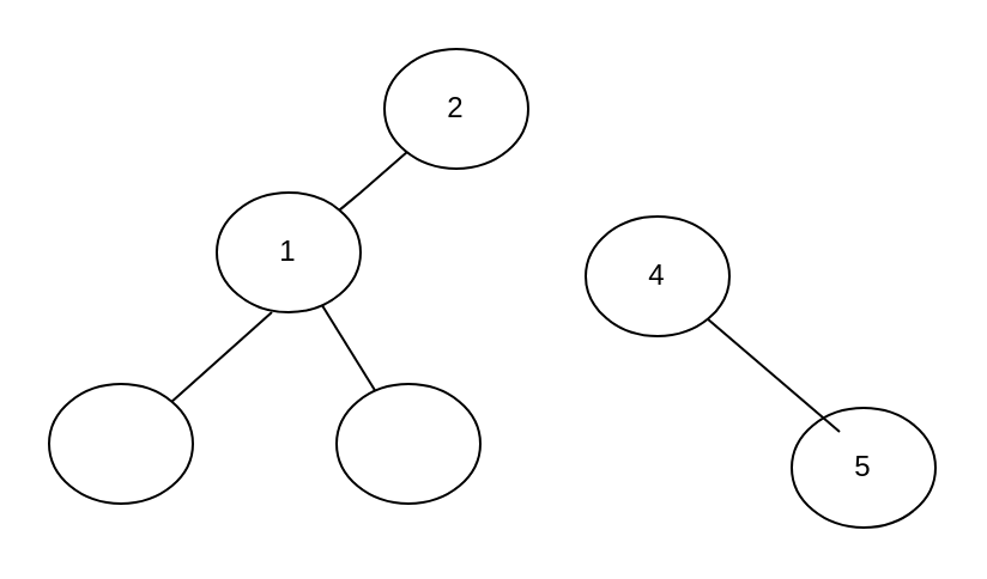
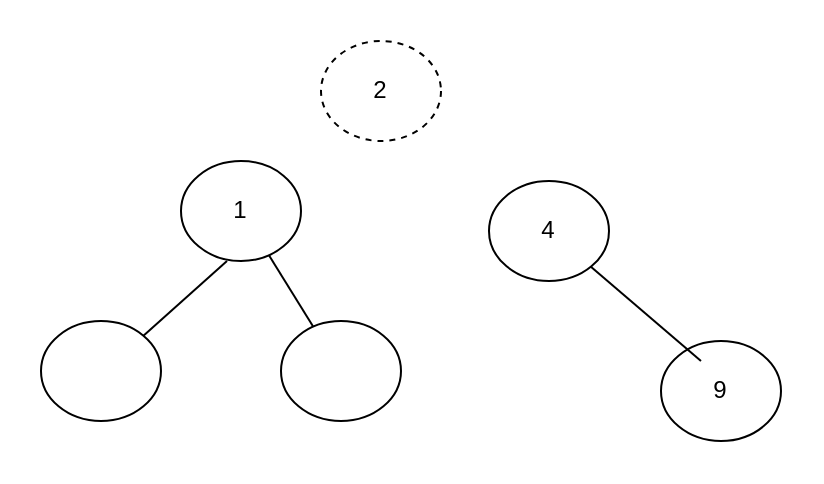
- <mxCell id="2" value="2" style="ellipse;whiteSpace=wrap;html=1;" vertex="1" parent="1"><mxGeometry x="160" y="20" width="60" height="50" as="geometry" /></mxCell>
+ <mxCell id="2" value="2" style="ellipse;whiteSpace=wrap;html=1;dashed=1;" vertex="1" parent="1"><mxGeometry x="160" y="20" width="60" height="50" as="geometry" /></mxCell>
- <mxCell id="7" value="" style="endArrow=none;html=1;rounded=0;exitX=1;exitY=0;exitDx=0;exitDy=0;" edge="1" parent="1" source="6" target="2"><mxGeometry width="50" height="50" relative="1" as="geometry"><mxPoint x="220" y="240" as="sourcePoint" /><mxPoint x="270" y="190" as="targetPoint" /><Array as="points"><mxPoint x="150" y="80" /></Array></mxGeometry></mxCell>
- <mxCell id="10" value="5" style="ellipse;whiteSpace=wrap;html=1;" vertex="1" parent="1"><mxGeometry x="330" y="170" width="60" height="50" as="geometry" /></mxCell>
+ <mxCell id="10" value="9" style="ellipse;whiteSpace=wrap;html=1;" vertex="1" parent="1"><mxGeometry x="330" y="170" width="60" height="50" as="geometry" /></mxCell>
